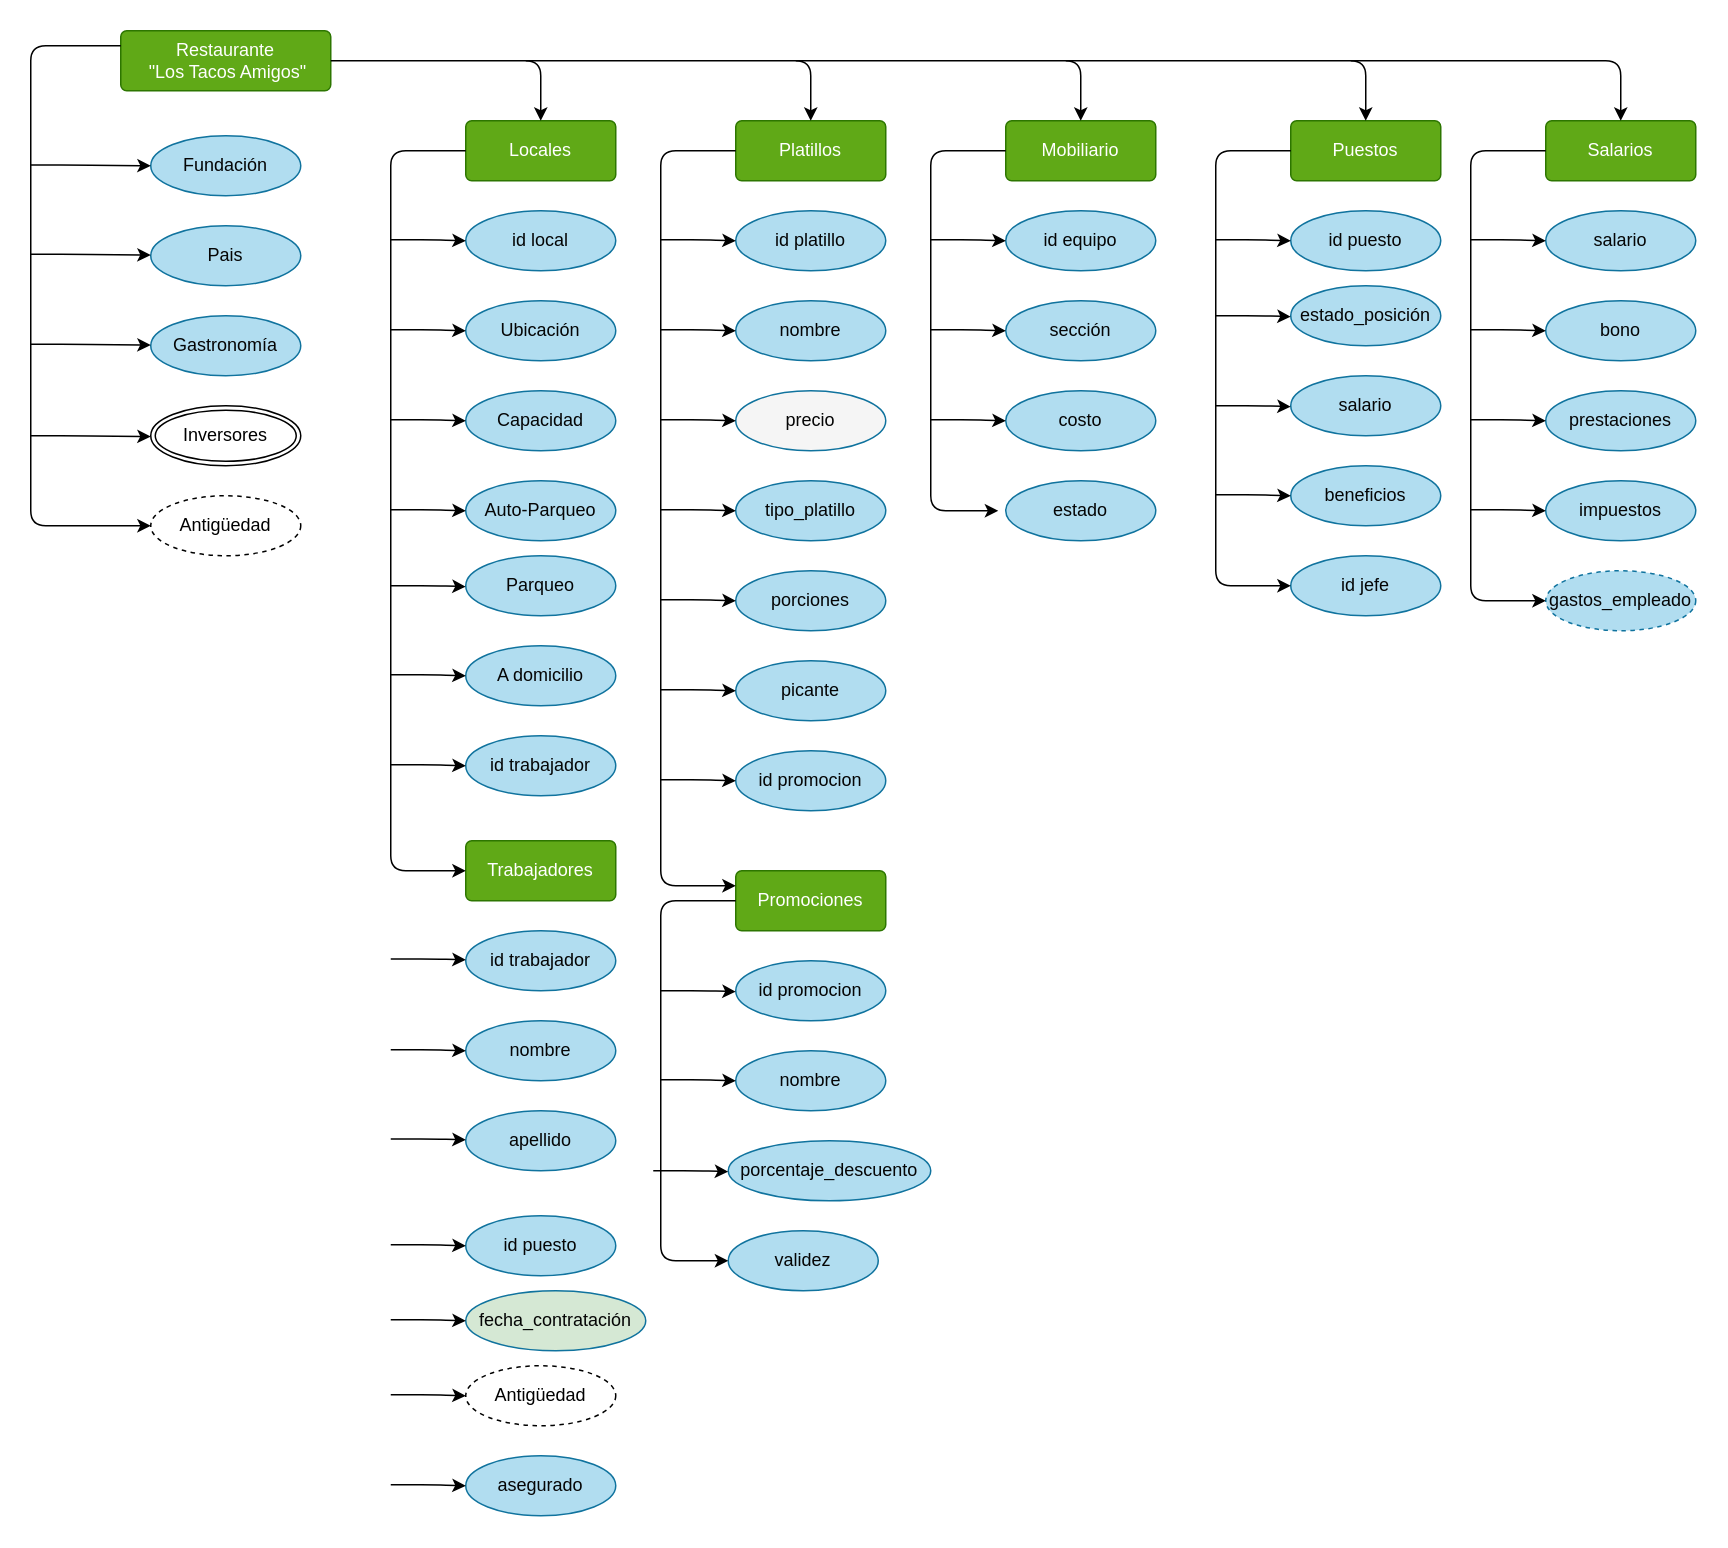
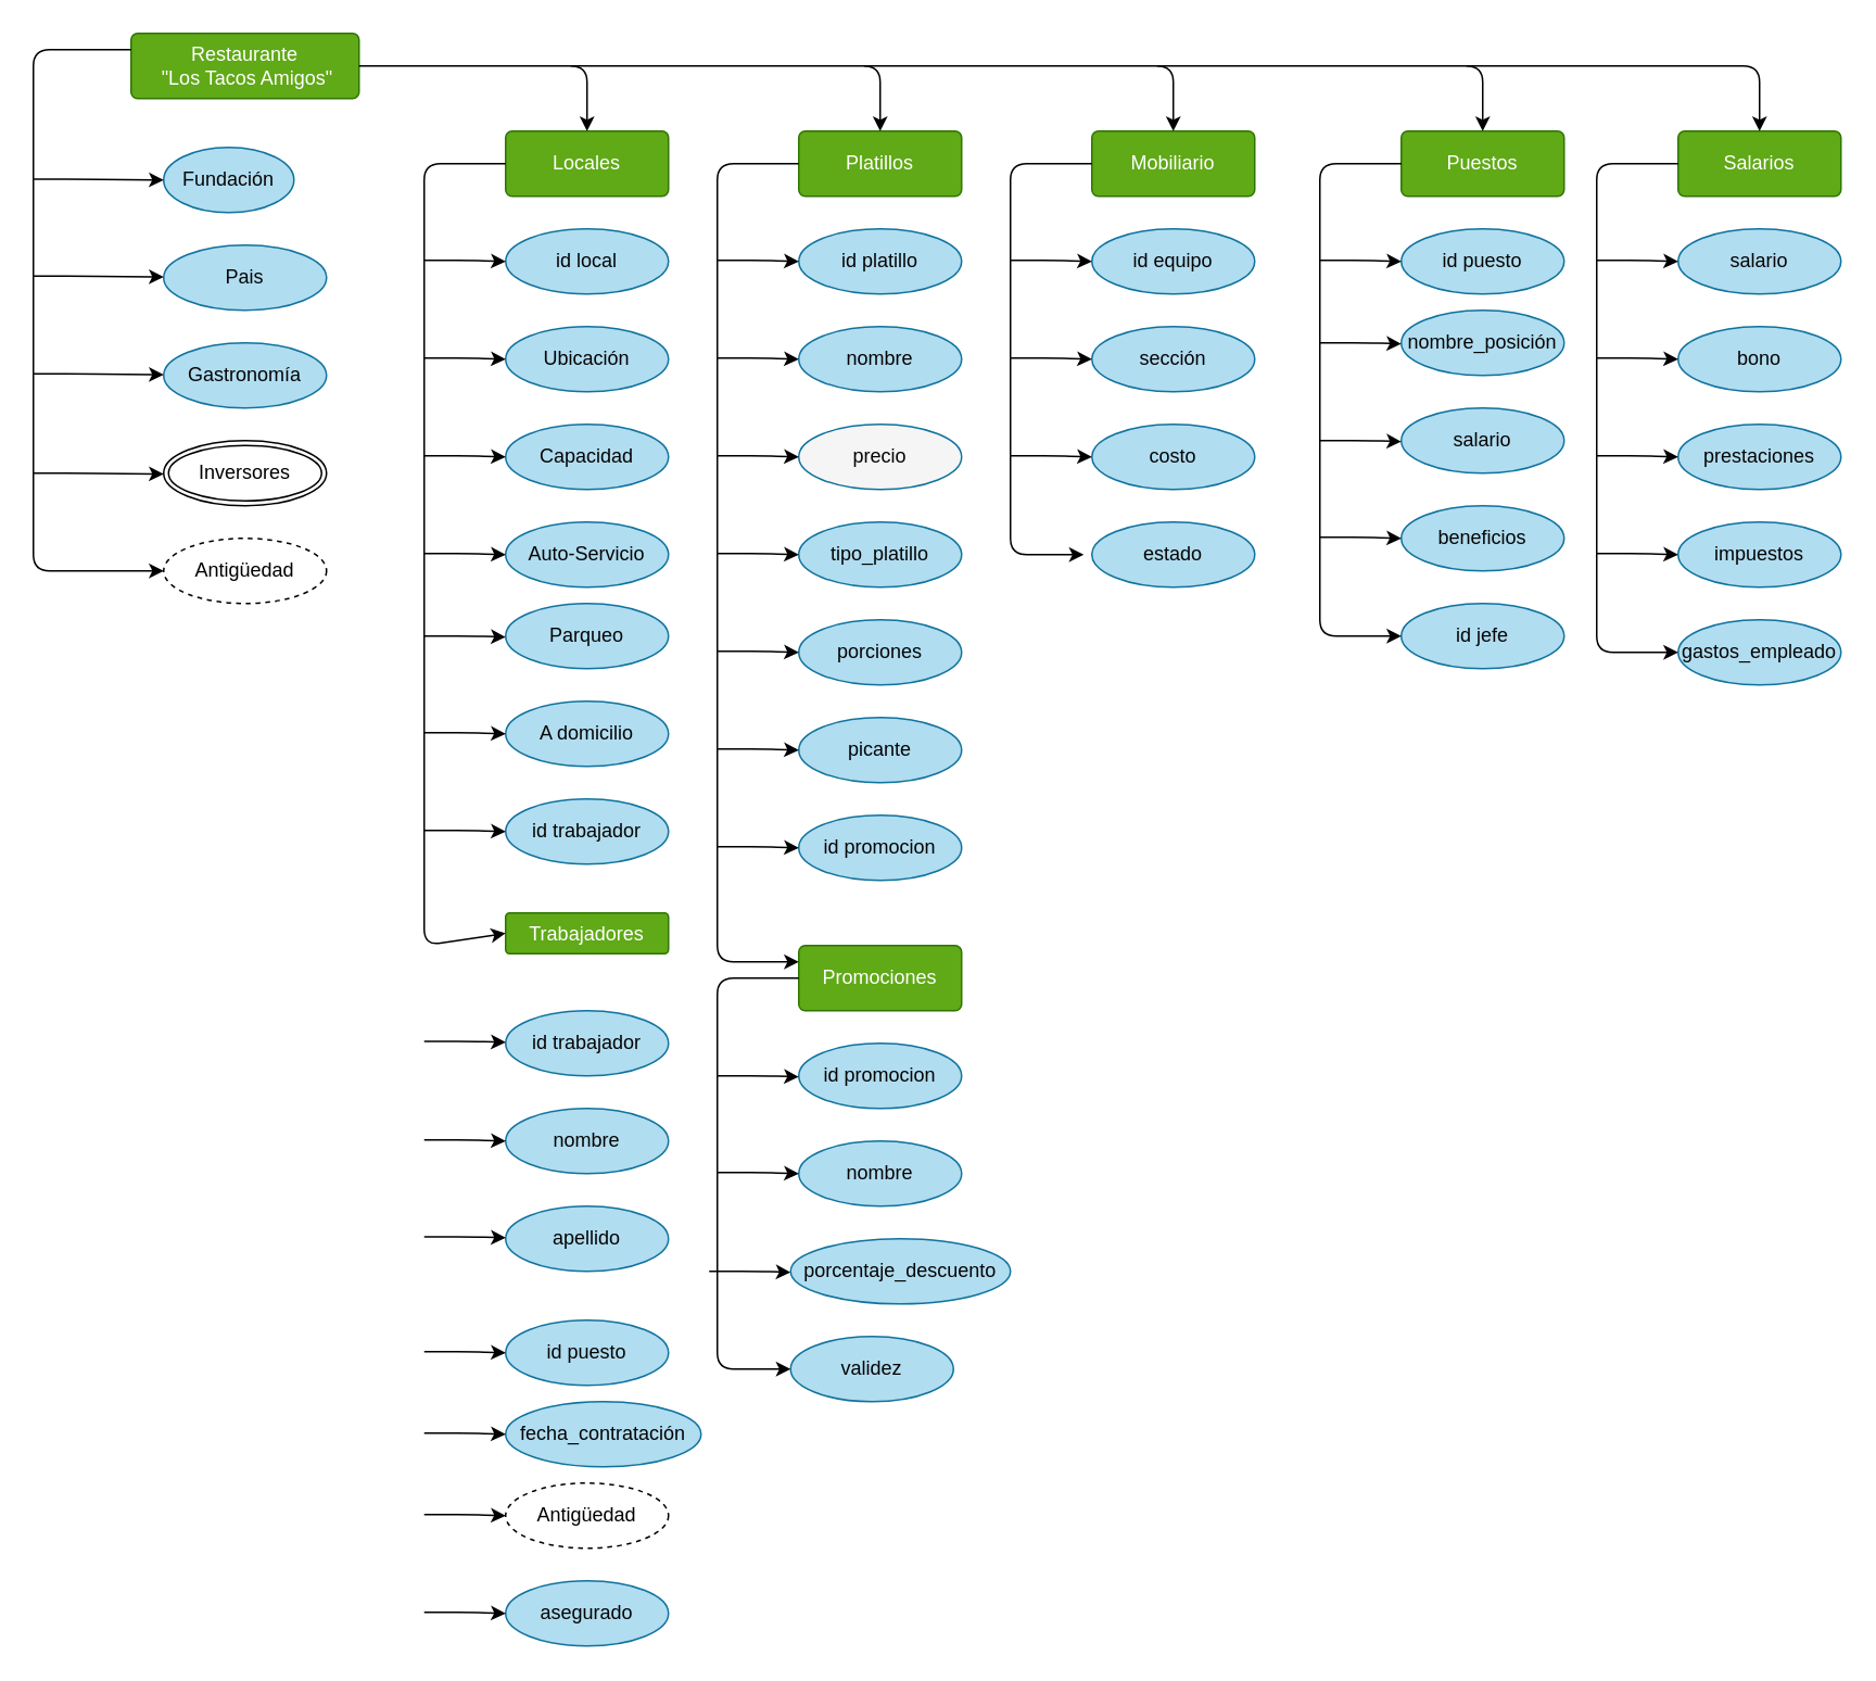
- <mxCell id="14" value="Fundación" style="ellipse;whiteSpace=wrap;html=1;align=center;fillColor=#b1ddf0;strokeColor=#10739e;fontColor=#050505;" vertex="1" parent="1"><mxGeometry x="100" y="90" width="100" height="40" as="geometry" /></mxCell>
+ <mxCell id="14" value="Fundación" style="ellipse;whiteSpace=wrap;html=1;align=center;fillColor=#b1ddf0;strokeColor=#10739e;fontColor=#050505;" vertex="1" parent="1"><mxGeometry x="100" y="90" width="80" height="40" as="geometry" /></mxCell>
- <mxCell id="47" value="estado_posición" style="ellipse;whiteSpace=wrap;html=1;align=center;fillColor=#b1ddf0;strokeColor=#10739e;fontColor=#050505;" vertex="1" parent="1"><mxGeometry x="860" y="190" width="100" height="40" as="geometry" /></mxCell>
+ <mxCell id="47" value="nombre_posición" style="ellipse;whiteSpace=wrap;html=1;align=center;fillColor=#b1ddf0;strokeColor=#10739e;fontColor=#050505;" vertex="1" parent="1"><mxGeometry x="860" y="190" width="100" height="40" as="geometry" /></mxCell>
- <mxCell id="20" value="Auto-Parqueo" style="ellipse;whiteSpace=wrap;html=1;align=center;fillColor=#b1ddf0;strokeColor=#10739e;fontColor=#050505;" vertex="1" parent="1"><mxGeometry x="310" y="320" width="100" height="40" as="geometry" /></mxCell>
+ <mxCell id="20" value="Auto-Servicio" style="ellipse;whiteSpace=wrap;html=1;align=center;fillColor=#b1ddf0;strokeColor=#10739e;fontColor=#050505;" vertex="1" parent="1"><mxGeometry x="310" y="320" width="100" height="40" as="geometry" /></mxCell>
- <mxCell id="53" value="gastos_empleado" style="ellipse;whiteSpace=wrap;html=1;align=center;fillColor=#b1ddf0;strokeColor=#10739e;fontColor=#050505;dashed=1;" vertex="1" parent="1"><mxGeometry x="1030" y="380" width="100" height="40" as="geometry" /></mxCell>
+ <mxCell id="53" value="gastos_empleado" style="ellipse;whiteSpace=wrap;html=1;align=center;fillColor=#b1ddf0;strokeColor=#10739e;fontColor=#050505;" vertex="1" parent="1"><mxGeometry x="1030" y="380" width="100" height="40" as="geometry" /></mxCell>
- <mxCell id="5" value="Trabajadores" style="rounded=1;arcSize=10;whiteSpace=wrap;html=1;align=center;fillColor=#60a917;fontColor=#ffffff;strokeColor=#2D7600;" vertex="1" parent="1"><mxGeometry x="310" y="560" width="100" height="40" as="geometry" /></mxCell>
+ <mxCell id="5" value="Trabajadores" style="rounded=1;arcSize=10;whiteSpace=wrap;html=1;align=center;fillColor=#60a917;fontColor=#ffffff;strokeColor=#2D7600;" vertex="1" parent="1"><mxGeometry x="310" y="560" width="100" height="25" as="geometry" /></mxCell>
- <mxCell id="19" value="fecha_contratación" style="ellipse;whiteSpace=wrap;html=1;align=center;fillColor=#d5e8d4;strokeColor=#10739e;fontColor=#050505;" vertex="1" parent="1"><mxGeometry x="310" y="860" width="120" height="40" as="geometry" /></mxCell>
+ <mxCell id="19" value="fecha_contratación" style="ellipse;whiteSpace=wrap;html=1;align=center;fillColor=#b1ddf0;strokeColor=#10739e;fontColor=#050505;" vertex="1" parent="1"><mxGeometry x="310" y="860" width="120" height="40" as="geometry" /></mxCell>
